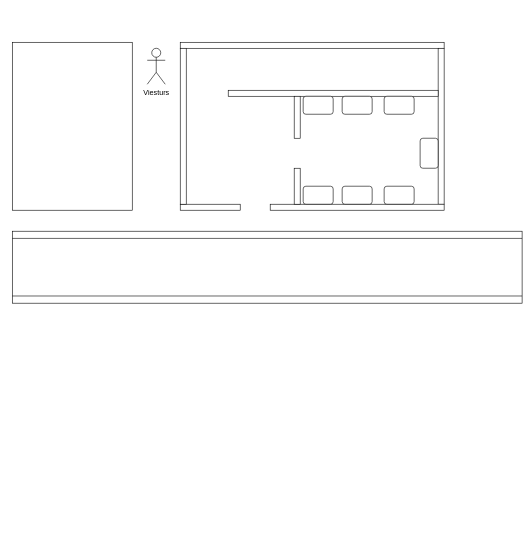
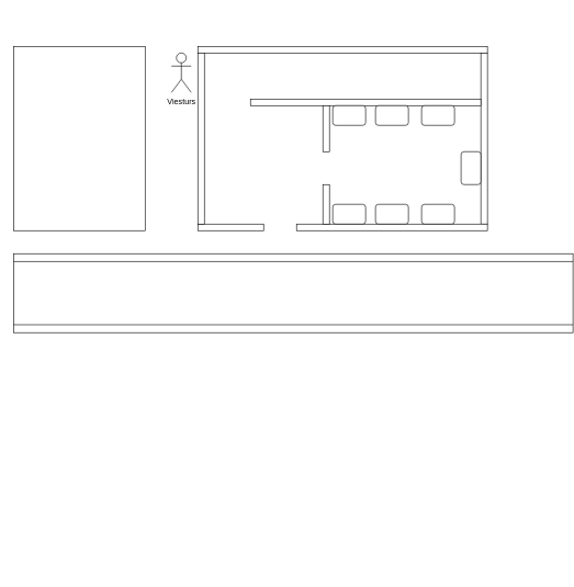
- <mxCell id="19" value="Viesturs" style="shape=umlActor;verticalLabelPosition=bottom;verticalAlign=top;html=1;outlineConnect=0;" vertex="1" parent="1"><mxGeometry x="245" y="80" width="30" height="60" as="geometry" /></mxCell>
+ <mxCell id="19" value="Viesturs" style="shape=umlActor;verticalLabelPosition=bottom;verticalAlign=top;html=1;outlineConnect=0;" vertex="1" parent="1"><mxGeometry x="260" y="80" width="30" height="60" as="geometry" /></mxCell>
